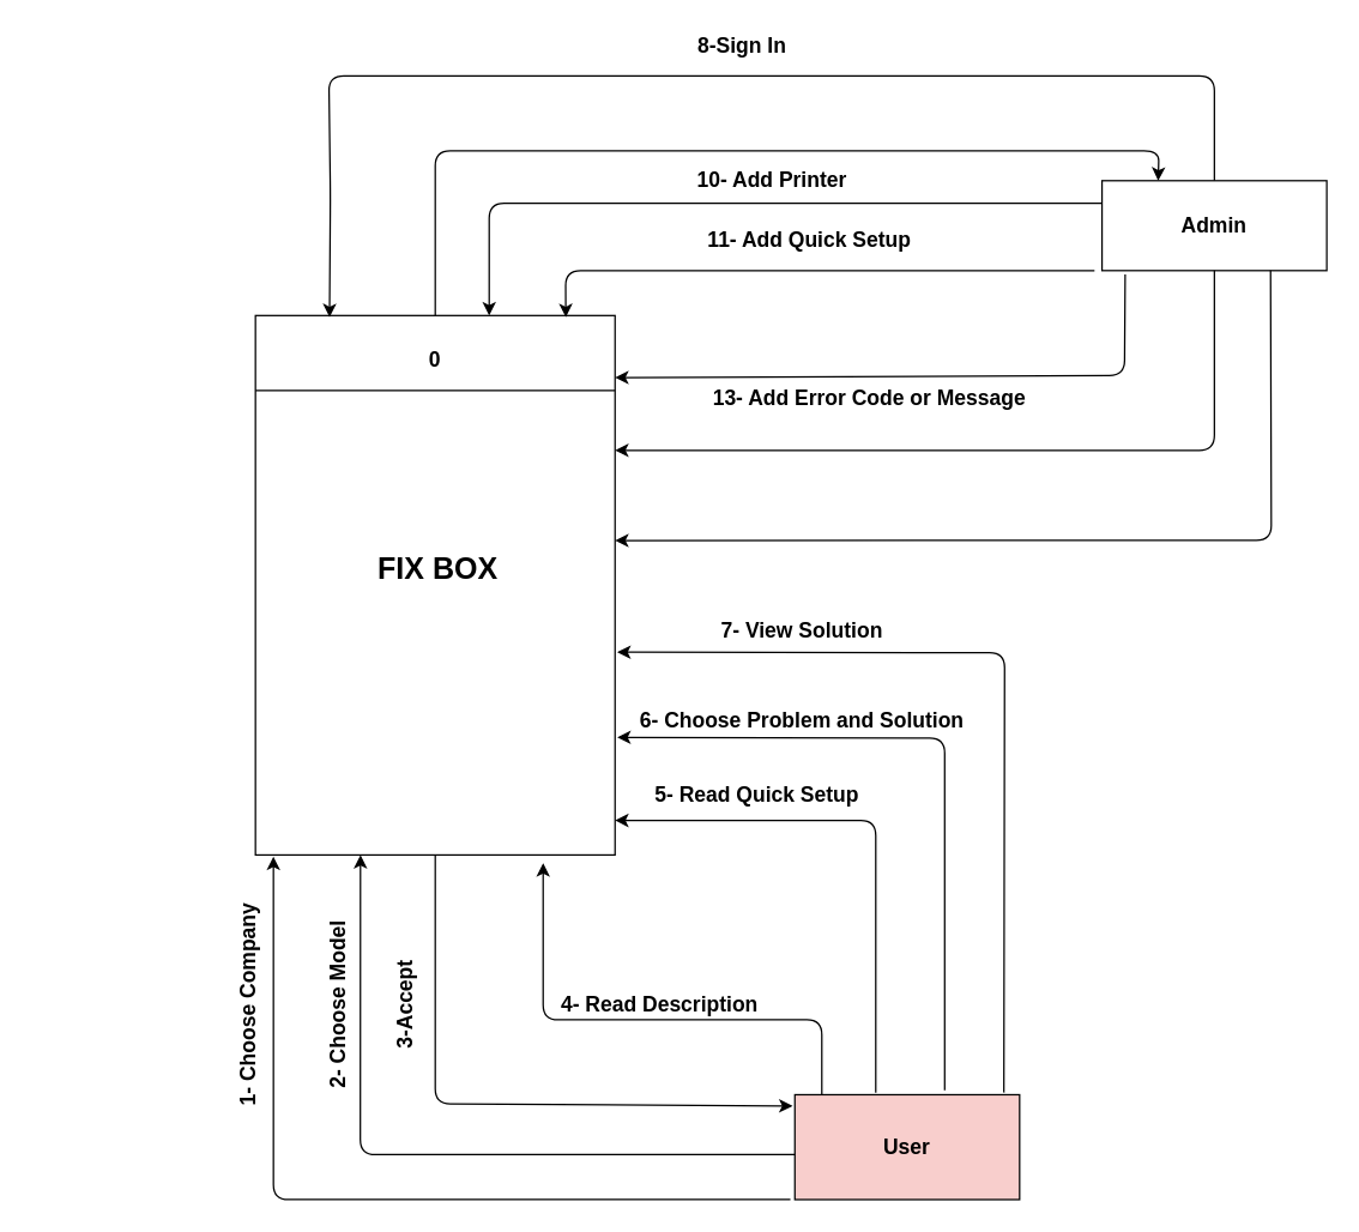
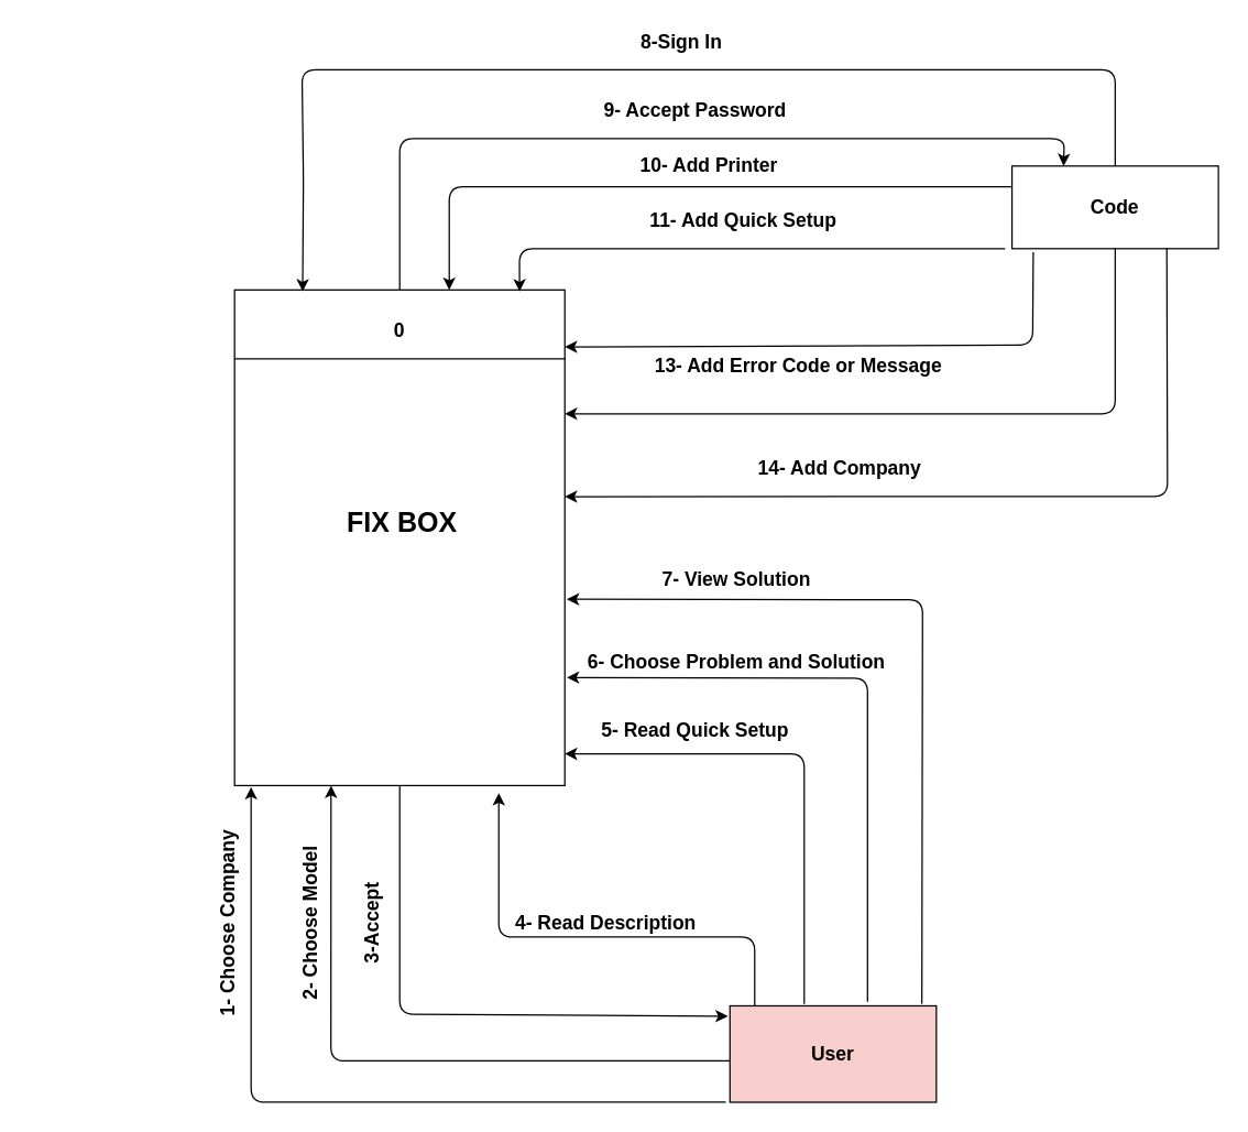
+ <mxCell id="17" value="&lt;b&gt;&lt;font style=&quot;font-size: 14px&quot;&gt;9- Accept Password&lt;/font&gt;&lt;/b&gt;" style="text;html=1;strokeColor=none;fillColor=none;align=center;verticalAlign=middle;whiteSpace=wrap;rounded=0;" parent="1" vertex="1"><mxGeometry x="360" y="70" width="290" height="20" as="geometry" /></mxCell>
- <mxCell id="6" value="&lt;b&gt;&lt;font style=&quot;font-size: 14px&quot;&gt;Admin&lt;/font&gt;&lt;/b&gt;" style="rounded=0;whiteSpace=wrap;html=1;" parent="1" vertex="1"><mxGeometry x="735" y="120" width="150" height="60" as="geometry" /></mxCell>
+ <mxCell id="6" value="&lt;b&gt;&lt;font style=&quot;font-size: 14px&quot;&gt;Code&lt;/font&gt;&lt;/b&gt;" style="rounded=0;whiteSpace=wrap;html=1;" parent="1" vertex="1"><mxGeometry x="735" y="120" width="150" height="60" as="geometry" /></mxCell>
+ <mxCell id="21" value="&lt;b&gt;&lt;font style=&quot;font-size: 14px&quot;&gt;14- Add Company&lt;/font&gt;&lt;/b&gt;" style="text;html=1;strokeColor=none;fillColor=none;align=center;verticalAlign=middle;whiteSpace=wrap;rounded=0;" parent="1" vertex="1"><mxGeometry x="465" y="330" width="290" height="20" as="geometry" /></mxCell>
